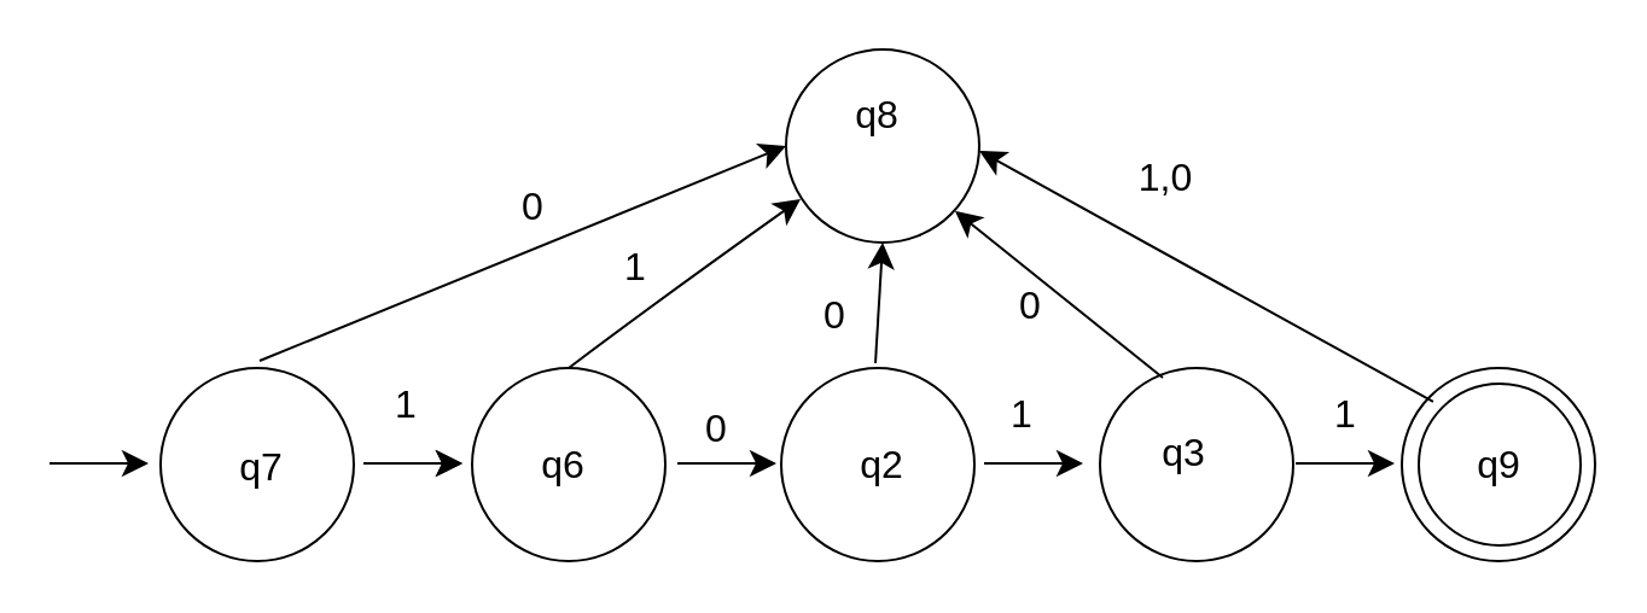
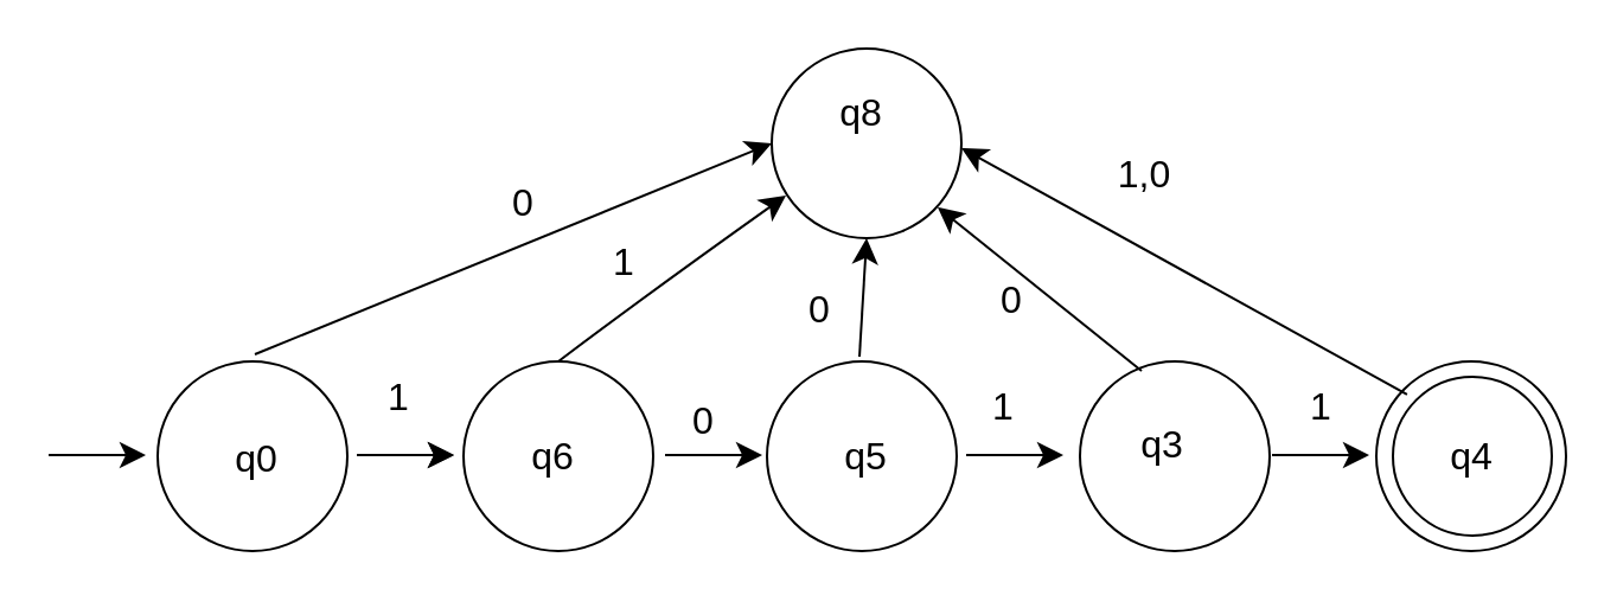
- <mxCell id="17" value="q2" style="text;strokeColor=none;fillColor=none;html=1;align=center;verticalAlign=middle;whiteSpace=wrap;rounded=0;fontSize=16;" parent="1" vertex="1"><mxGeometry x="335" y="177" width="60" height="30" as="geometry" /></mxCell>
+ <mxCell id="17" value="q5" style="text;strokeColor=none;fillColor=none;html=1;align=center;verticalAlign=middle;whiteSpace=wrap;rounded=0;fontSize=16;" parent="1" vertex="1"><mxGeometry x="335" y="177" width="60" height="30" as="geometry" /></mxCell>
- <mxCell id="33" value="q9" style="text;html=1;align=center;verticalAlign=middle;resizable=0;points=[];autosize=1;strokeColor=none;fillColor=none;fontSize=16;" parent="1" vertex="1"><mxGeometry x="602" y="176" width="36" height="31" as="geometry" /></mxCell>
+ <mxCell id="33" value="q4" style="text;html=1;align=center;verticalAlign=middle;resizable=0;points=[];autosize=1;strokeColor=none;fillColor=none;fontSize=16;" parent="1" vertex="1"><mxGeometry x="602" y="176" width="36" height="31" as="geometry" /></mxCell>
- <mxCell id="14" value="q7" style="text;strokeColor=none;fillColor=none;html=1;align=center;verticalAlign=middle;whiteSpace=wrap;rounded=0;fontSize=16;" parent="1" vertex="1"><mxGeometry x="78" y="178" width="60" height="30" as="geometry" /></mxCell>
+ <mxCell id="14" value="q0" style="text;strokeColor=none;fillColor=none;html=1;align=center;verticalAlign=middle;whiteSpace=wrap;rounded=0;fontSize=16;" parent="1" vertex="1"><mxGeometry x="78" y="178" width="60" height="30" as="geometry" /></mxCell>
